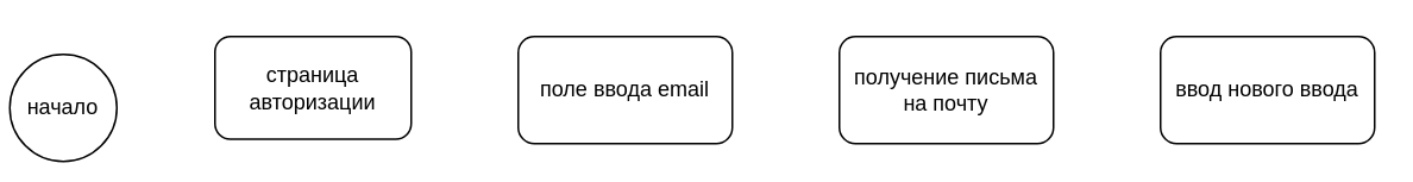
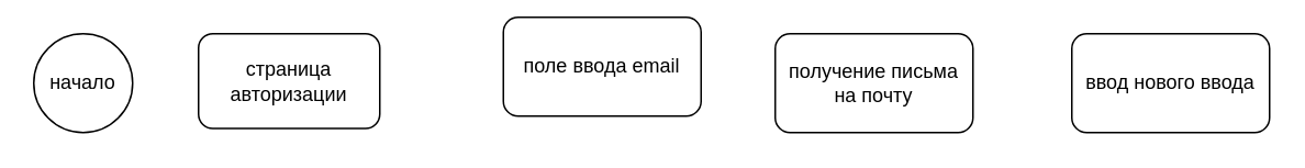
- <mxCell id="4" value="поле ввода email" style="rounded=1;whiteSpace=wrap;html=1;" vertex="1" parent="1"><mxGeometry x="290" y="20" width="120" height="60" as="geometry" /></mxCell>
+ <mxCell id="4" value="поле ввода email" style="rounded=1;whiteSpace=wrap;html=1;" vertex="1" parent="1"><mxGeometry x="305" y="10" width="120" height="60" as="geometry" /></mxCell>
- <mxCell id="2" value="начало" style="ellipse;whiteSpace=wrap;html=1;aspect=fixed;" vertex="1" parent="1"><mxGeometry x="5" y="30" width="60" height="60" as="geometry" /></mxCell>
+ <mxCell id="2" value="начало" style="ellipse;whiteSpace=wrap;html=1;aspect=fixed;" vertex="1" parent="1"><mxGeometry y="20" width="60" height="60" as="geometry" x="20" /></mxCell>
